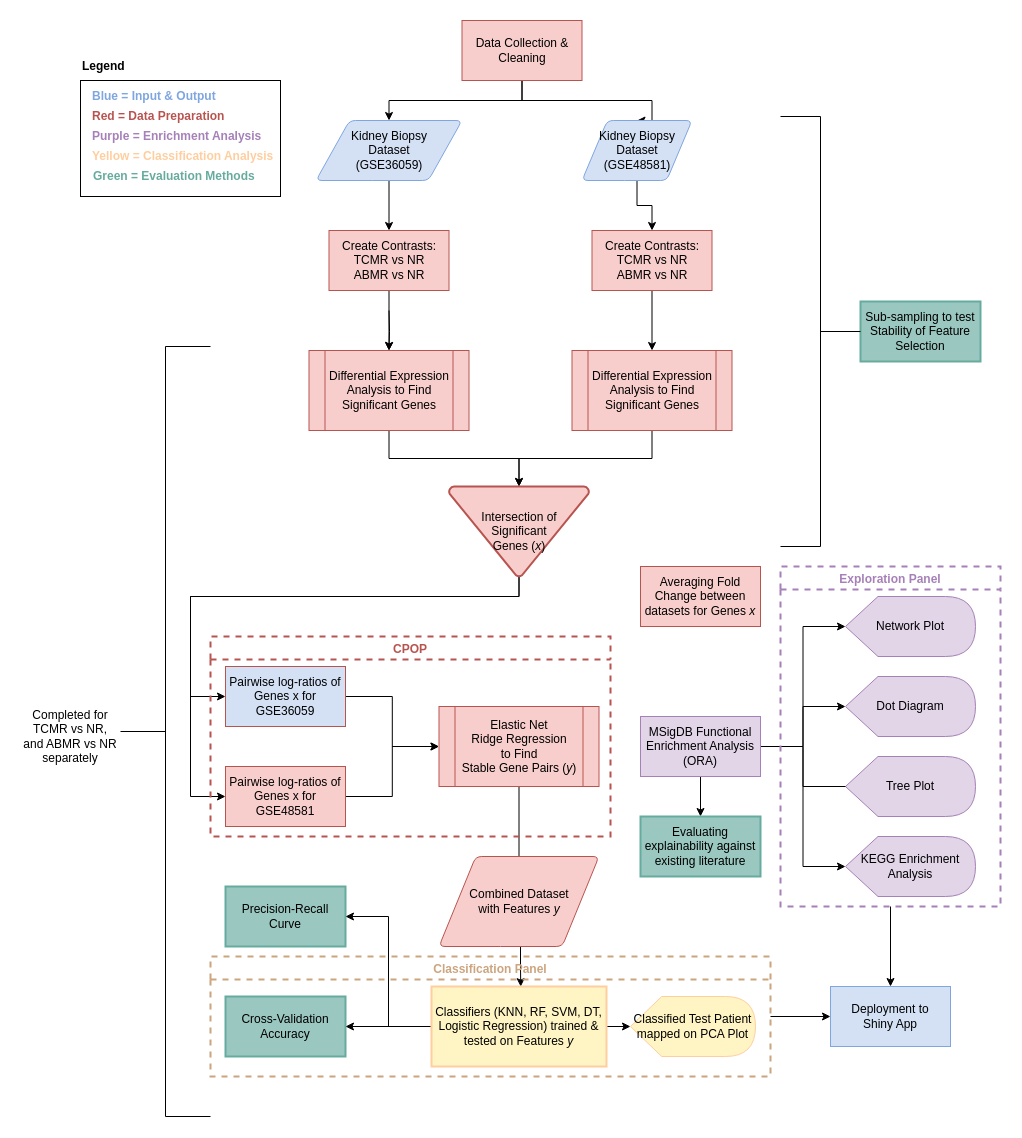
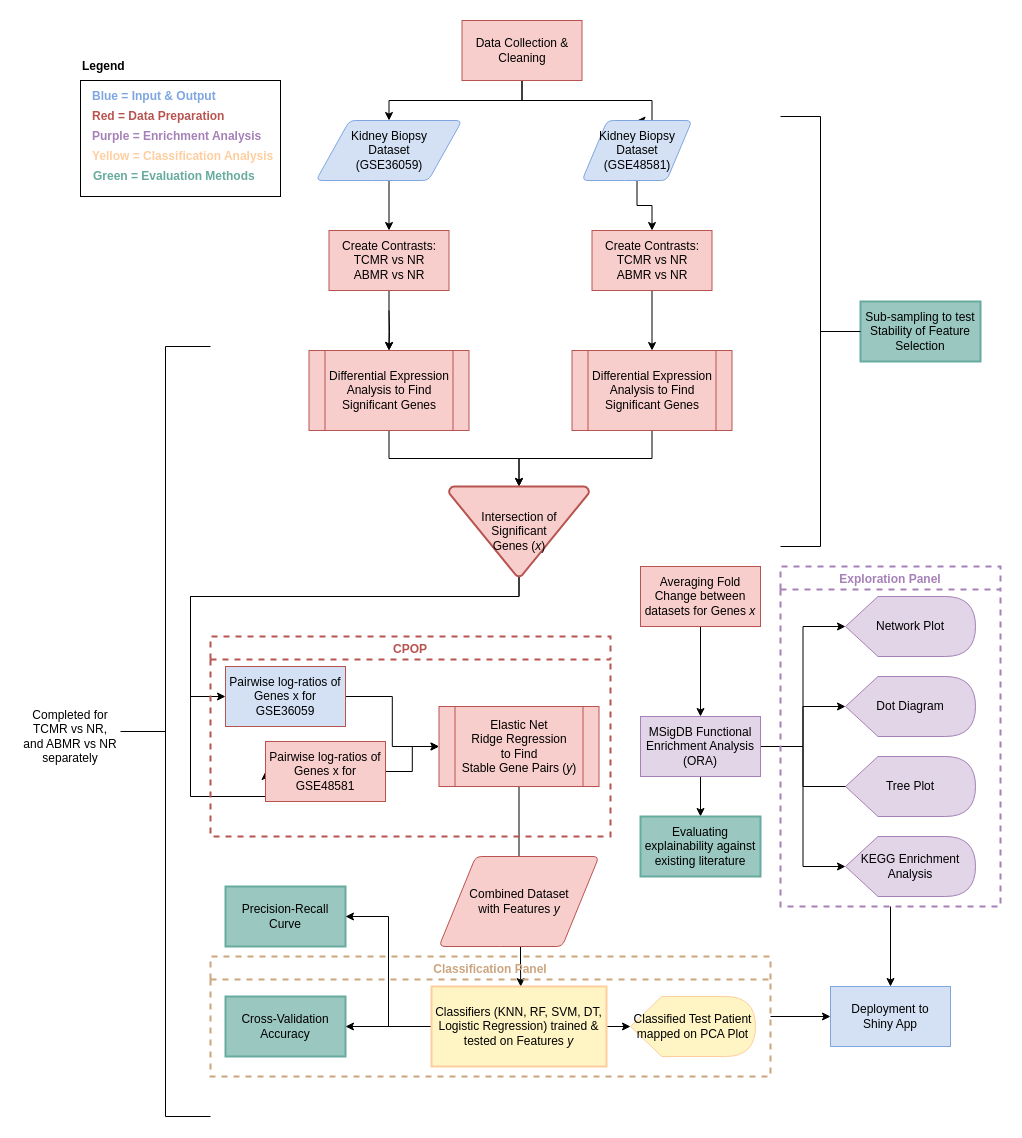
+ <mxCell id="18" style="edgeStyle=orthogonalEdgeStyle;rounded=0;orthogonalLoop=1;jettySize=auto;html=1;entryX=0.5;entryY=0;entryDx=0;entryDy=0;exitX=0.5;exitY=1;exitDx=0;exitDy=0;" edge="1" parent="1" source="48" target="45"><mxGeometry relative="1" as="geometry"><mxPoint x="700" y="646" as="sourcePoint" /></mxGeometry></mxCell>
- <mxCell id="52" value="Pairwise log-ratios of Genes x&lt;i&gt;&amp;nbsp;&lt;/i&gt;for GSE48581" style="rounded=0;whiteSpace=wrap;html=1;fillColor=#f8cecc;strokeColor=#b85450;" vertex="1" parent="1"><mxGeometry x="225" y="766" width="120" height="60" as="geometry" /></mxCell>
+ <mxCell id="52" value="Pairwise log-ratios of Genes x&lt;i&gt;&amp;nbsp;&lt;/i&gt;for GSE48581" style="rounded=0;whiteSpace=wrap;html=1;fillColor=#f8cecc;strokeColor=#b85450;" vertex="1" parent="1"><mxGeometry x="265" y="741" width="120" height="60" as="geometry" /></mxCell>
